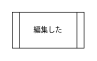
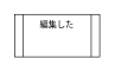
- <mxCell id="3" value="編集した" style="text;html=1;strokeColor=none;fillColor=none;align=center;verticalAlign=middle;whiteSpace=wrap;rounded=0;" vertex="1" parent="1"><mxGeometry x="50" y="35" width="60" height="30" as="geometry" /></mxCell>
+ <mxCell id="3" value="編集した" style="text;html=1;strokeColor=none;fillColor=none;align=center;verticalAlign=middle;whiteSpace=wrap;rounded=0;" vertex="1" parent="1"><mxGeometry x="50" y="20" width="60" height="30" as="geometry" /></mxCell>
